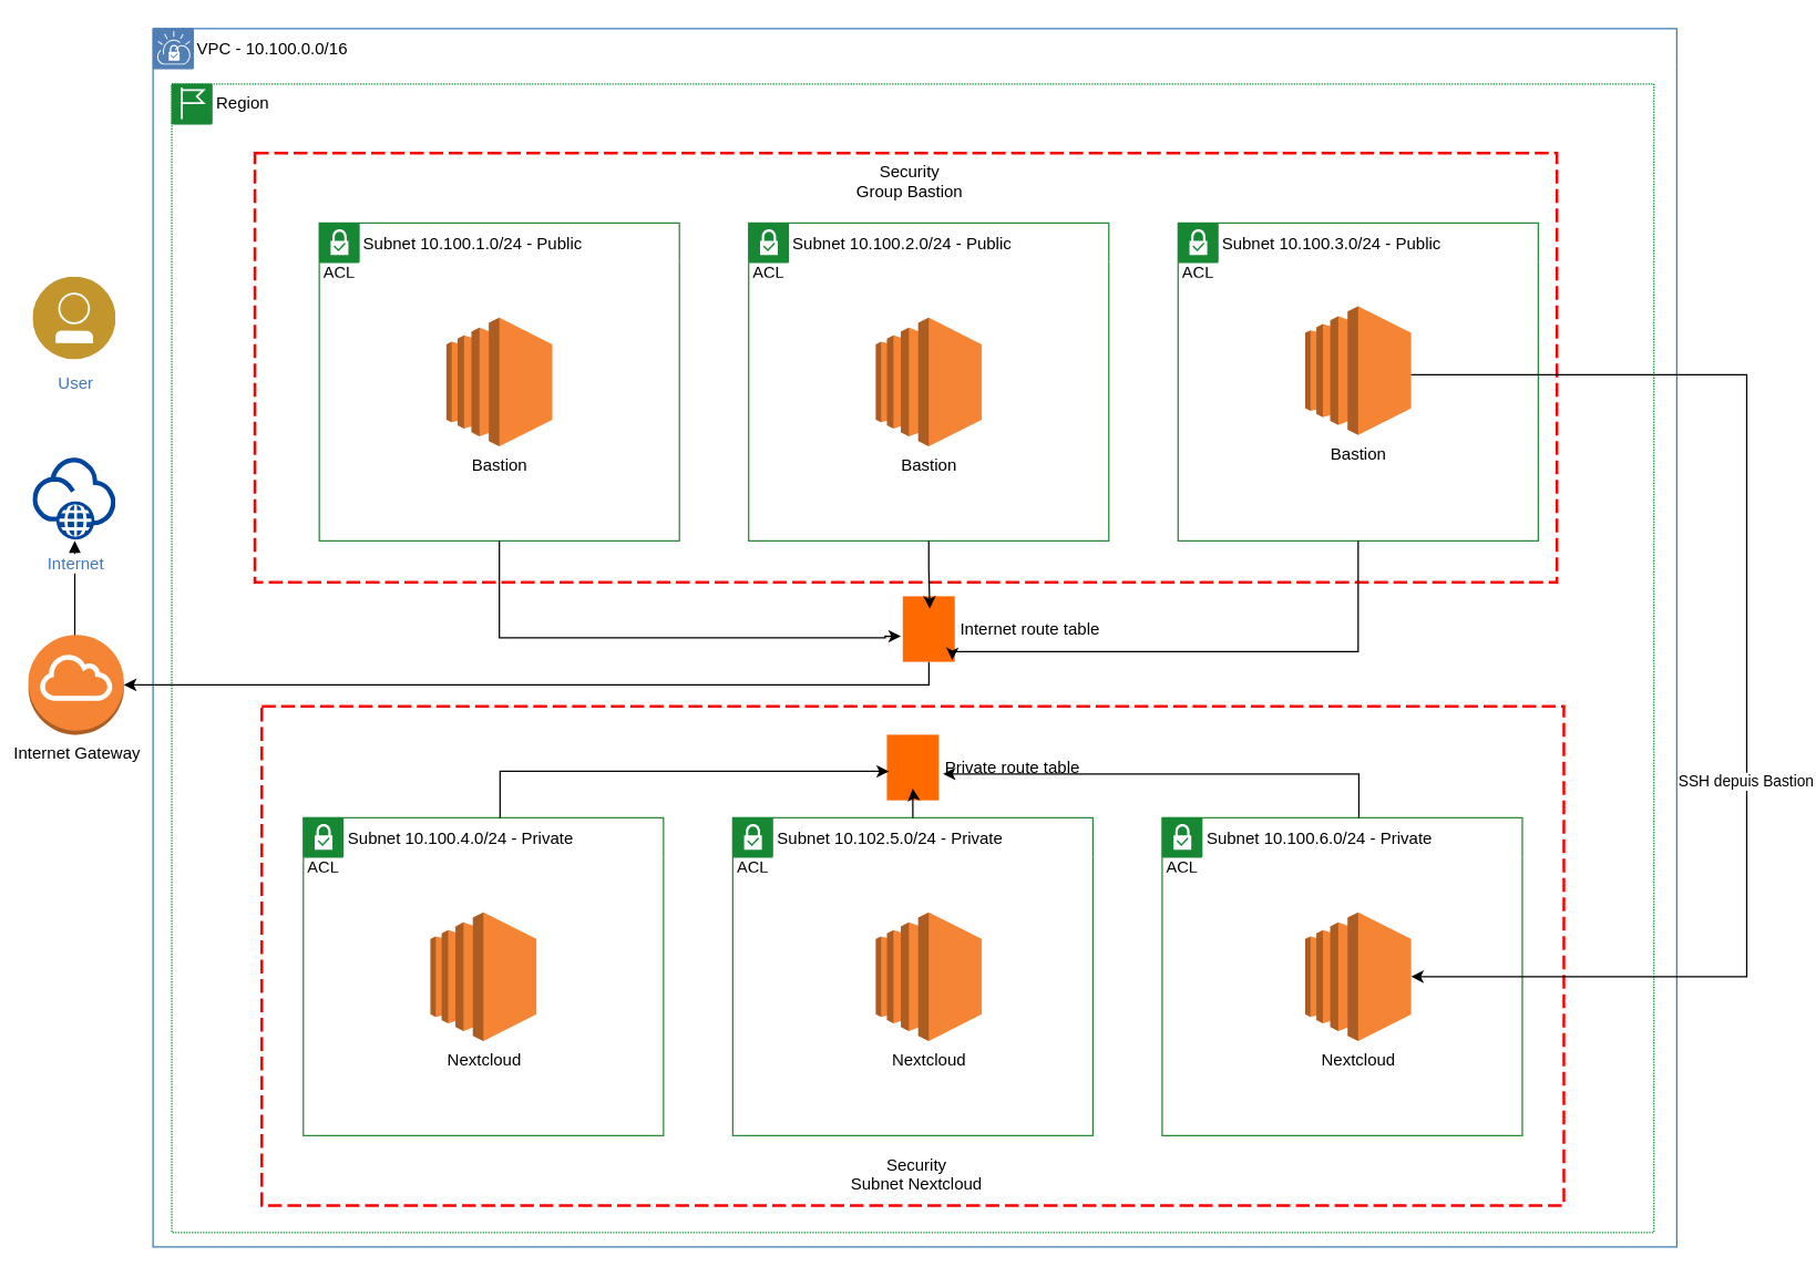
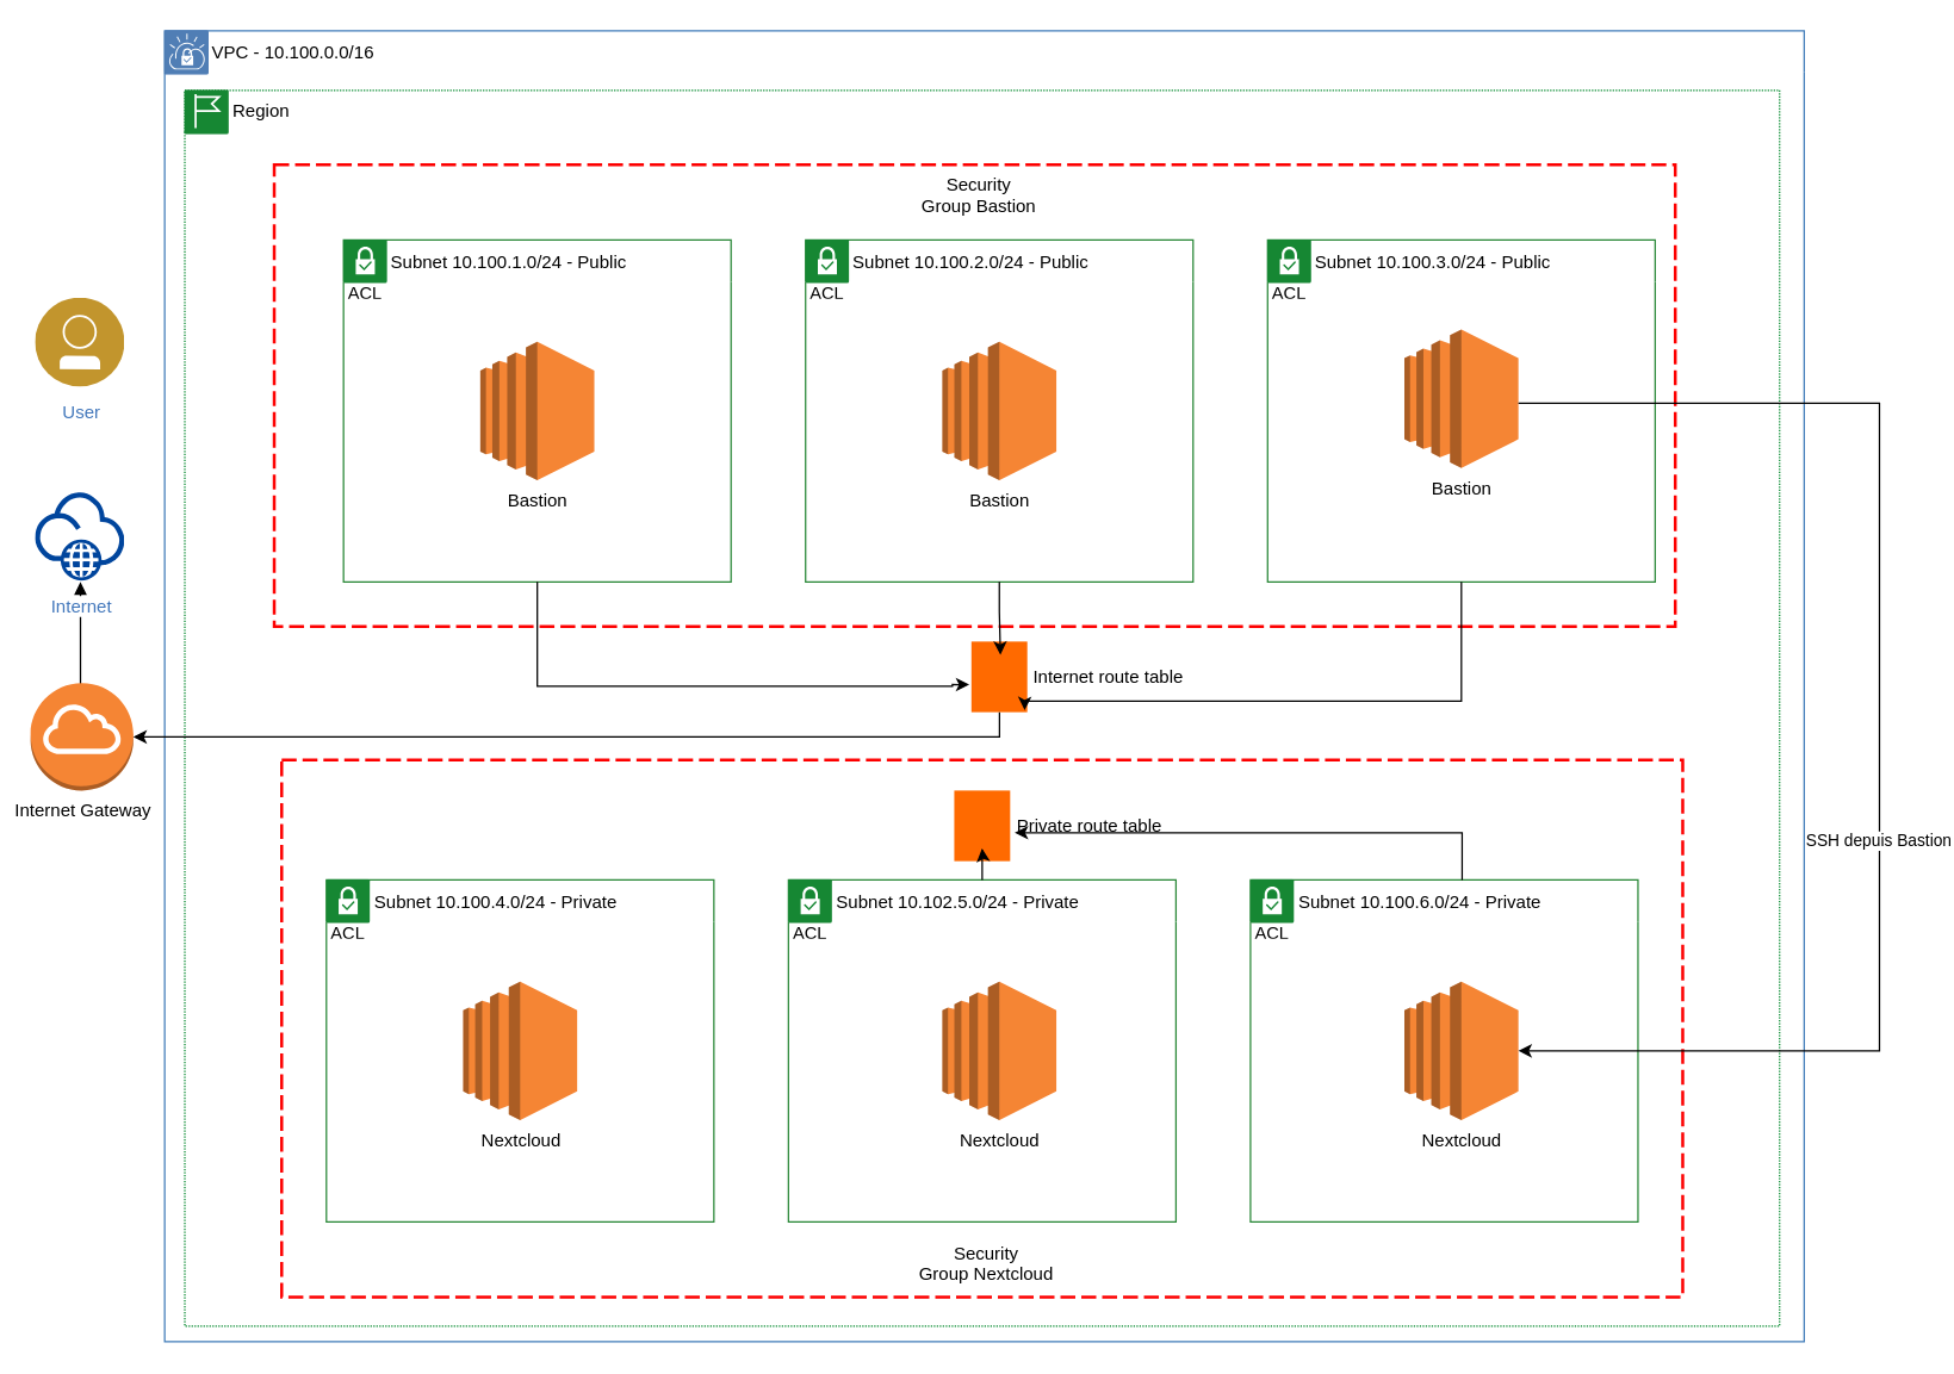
- <mxCell id="6" value="&lt;div&gt;&lt;br&gt;&lt;/div&gt;&lt;div&gt;&lt;br&gt;&lt;/div&gt;&lt;div&gt;&lt;br&gt;&lt;/div&gt;&lt;div&gt;&lt;br&gt;&lt;/div&gt;&lt;div&gt;&lt;br&gt;&lt;/div&gt;&lt;div&gt;&lt;br&gt;&lt;/div&gt;&lt;div&gt;&lt;br&gt;&lt;/div&gt;&lt;div&gt;&lt;br&gt;&lt;/div&gt;&lt;div&gt;&lt;br&gt;&lt;/div&gt;&lt;div&gt;&lt;br&gt;&lt;/div&gt;&lt;div&gt;&lt;br&gt;&lt;/div&gt;&lt;div&gt;&lt;br&gt;&lt;/div&gt;&lt;div&gt;&lt;br&gt;&lt;/div&gt;&lt;div&gt;&lt;br&gt;&lt;/div&gt;&lt;div&gt;&lt;br&gt;&lt;/div&gt;&lt;div&gt;&lt;br&gt;&lt;/div&gt;&lt;div&gt;&lt;br&gt;&lt;/div&gt;&lt;div&gt;&lt;br&gt;&lt;/div&gt;&lt;div&gt;&lt;br&gt;&lt;/div&gt;&lt;div&gt;&lt;br&gt;&lt;/div&gt;&lt;div&gt;&lt;br&gt;&lt;/div&gt;&lt;div&gt;&lt;br&gt;&lt;/div&gt;Security&lt;br&gt;Subnet Nextcloud" style="rounded=0;whiteSpace=wrap;html=1;absoluteArcSize=1;arcSize=0;strokeColor=#FD0000;fillColor=none;verticalAlign=top;align=center;spacingLeft=5;dashed=1;dashPattern=5 2;labelPosition=center;verticalLabelPosition=middle;strokeWidth=2;" vertex="1" parent="5"><mxGeometry x="65" y="449.5" width="940" height="360.5" as="geometry" /></mxCell>
+ <mxCell id="6" value="&lt;div&gt;&lt;br&gt;&lt;/div&gt;&lt;div&gt;&lt;br&gt;&lt;/div&gt;&lt;div&gt;&lt;br&gt;&lt;/div&gt;&lt;div&gt;&lt;br&gt;&lt;/div&gt;&lt;div&gt;&lt;br&gt;&lt;/div&gt;&lt;div&gt;&lt;br&gt;&lt;/div&gt;&lt;div&gt;&lt;br&gt;&lt;/div&gt;&lt;div&gt;&lt;br&gt;&lt;/div&gt;&lt;div&gt;&lt;br&gt;&lt;/div&gt;&lt;div&gt;&lt;br&gt;&lt;/div&gt;&lt;div&gt;&lt;br&gt;&lt;/div&gt;&lt;div&gt;&lt;br&gt;&lt;/div&gt;&lt;div&gt;&lt;br&gt;&lt;/div&gt;&lt;div&gt;&lt;br&gt;&lt;/div&gt;&lt;div&gt;&lt;br&gt;&lt;/div&gt;&lt;div&gt;&lt;br&gt;&lt;/div&gt;&lt;div&gt;&lt;br&gt;&lt;/div&gt;&lt;div&gt;&lt;br&gt;&lt;/div&gt;&lt;div&gt;&lt;br&gt;&lt;/div&gt;&lt;div&gt;&lt;br&gt;&lt;/div&gt;&lt;div&gt;&lt;br&gt;&lt;/div&gt;&lt;div&gt;&lt;br&gt;&lt;/div&gt;Security&lt;br&gt;Group Nextcloud" style="rounded=0;whiteSpace=wrap;html=1;absoluteArcSize=1;arcSize=0;strokeColor=#FD0000;fillColor=none;verticalAlign=top;align=center;spacingLeft=5;dashed=1;dashPattern=5 2;labelPosition=center;verticalLabelPosition=middle;strokeWidth=2;" vertex="1" parent="5"><mxGeometry x="65" y="449.5" width="940" height="360.5" as="geometry" /></mxCell>
- <mxCell id="28" style="edgeStyle=orthogonalEdgeStyle;rounded=0;orthogonalLoop=1;jettySize=auto;html=1;entryX=0.04;entryY=0.558;entryDx=0;entryDy=0;entryPerimeter=0;" edge="1" parent="5" source="17" target="27"><mxGeometry relative="1" as="geometry"><Array as="points"><mxPoint x="237" y="496" /></Array></mxGeometry></mxCell>
